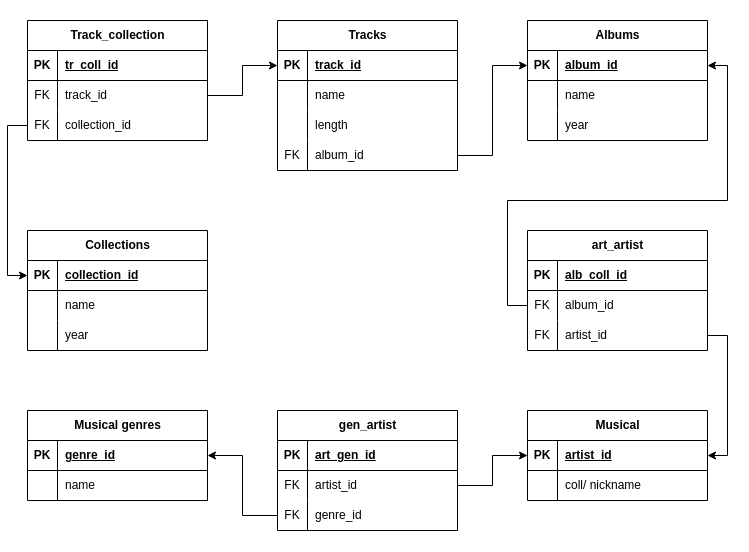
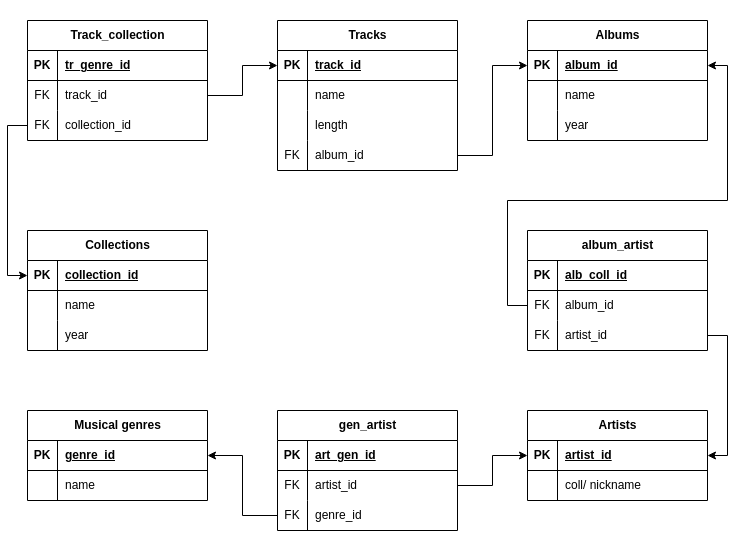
- <mxCell id="77" value="tr_coll_id" style="shape=partialRectangle;connectable=0;fillColor=none;top=0;left=0;bottom=0;right=0;align=left;spacingLeft=6;fontStyle=5;overflow=hidden;whiteSpace=wrap;html=1;" vertex="1" parent="75"><mxGeometry x="30" width="150" height="30" as="geometry"><mxRectangle width="150" height="30" as="alternateBounds" /></mxGeometry></mxCell>
+ <mxCell id="77" value="tr_genre_id" style="shape=partialRectangle;connectable=0;fillColor=none;top=0;left=0;bottom=0;right=0;align=left;spacingLeft=6;fontStyle=5;overflow=hidden;whiteSpace=wrap;html=1;" vertex="1" parent="75"><mxGeometry x="30" width="150" height="30" as="geometry"><mxRectangle width="150" height="30" as="alternateBounds" /></mxGeometry></mxCell>
- <mxCell id="63" value="art_artist" style="shape=table;startSize=30;container=1;collapsible=1;childLayout=tableLayout;fixedRows=1;rowLines=0;fontStyle=1;align=center;resizeLast=1;html=1;" vertex="1" parent="1"><mxGeometry x="520" y="230" width="180" height="120" as="geometry" /></mxCell>
+ <mxCell id="63" value="album_artist" style="shape=table;startSize=30;container=1;collapsible=1;childLayout=tableLayout;fixedRows=1;rowLines=0;fontStyle=1;align=center;resizeLast=1;html=1;" vertex="1" parent="1"><mxGeometry x="520" y="230" width="180" height="120" as="geometry" /></mxCell>
- <mxCell id="25" value="Musical" style="shape=table;startSize=30;container=1;collapsible=1;childLayout=tableLayout;fixedRows=1;rowLines=0;fontStyle=1;align=center;resizeLast=1;html=1;" vertex="1" parent="1"><mxGeometry x="520" y="410" width="180" height="90" as="geometry" /></mxCell>
+ <mxCell id="25" value="Artists" style="shape=table;startSize=30;container=1;collapsible=1;childLayout=tableLayout;fixedRows=1;rowLines=0;fontStyle=1;align=center;resizeLast=1;html=1;" vertex="1" parent="1"><mxGeometry x="520" y="410" width="180" height="90" as="geometry" /></mxCell>
